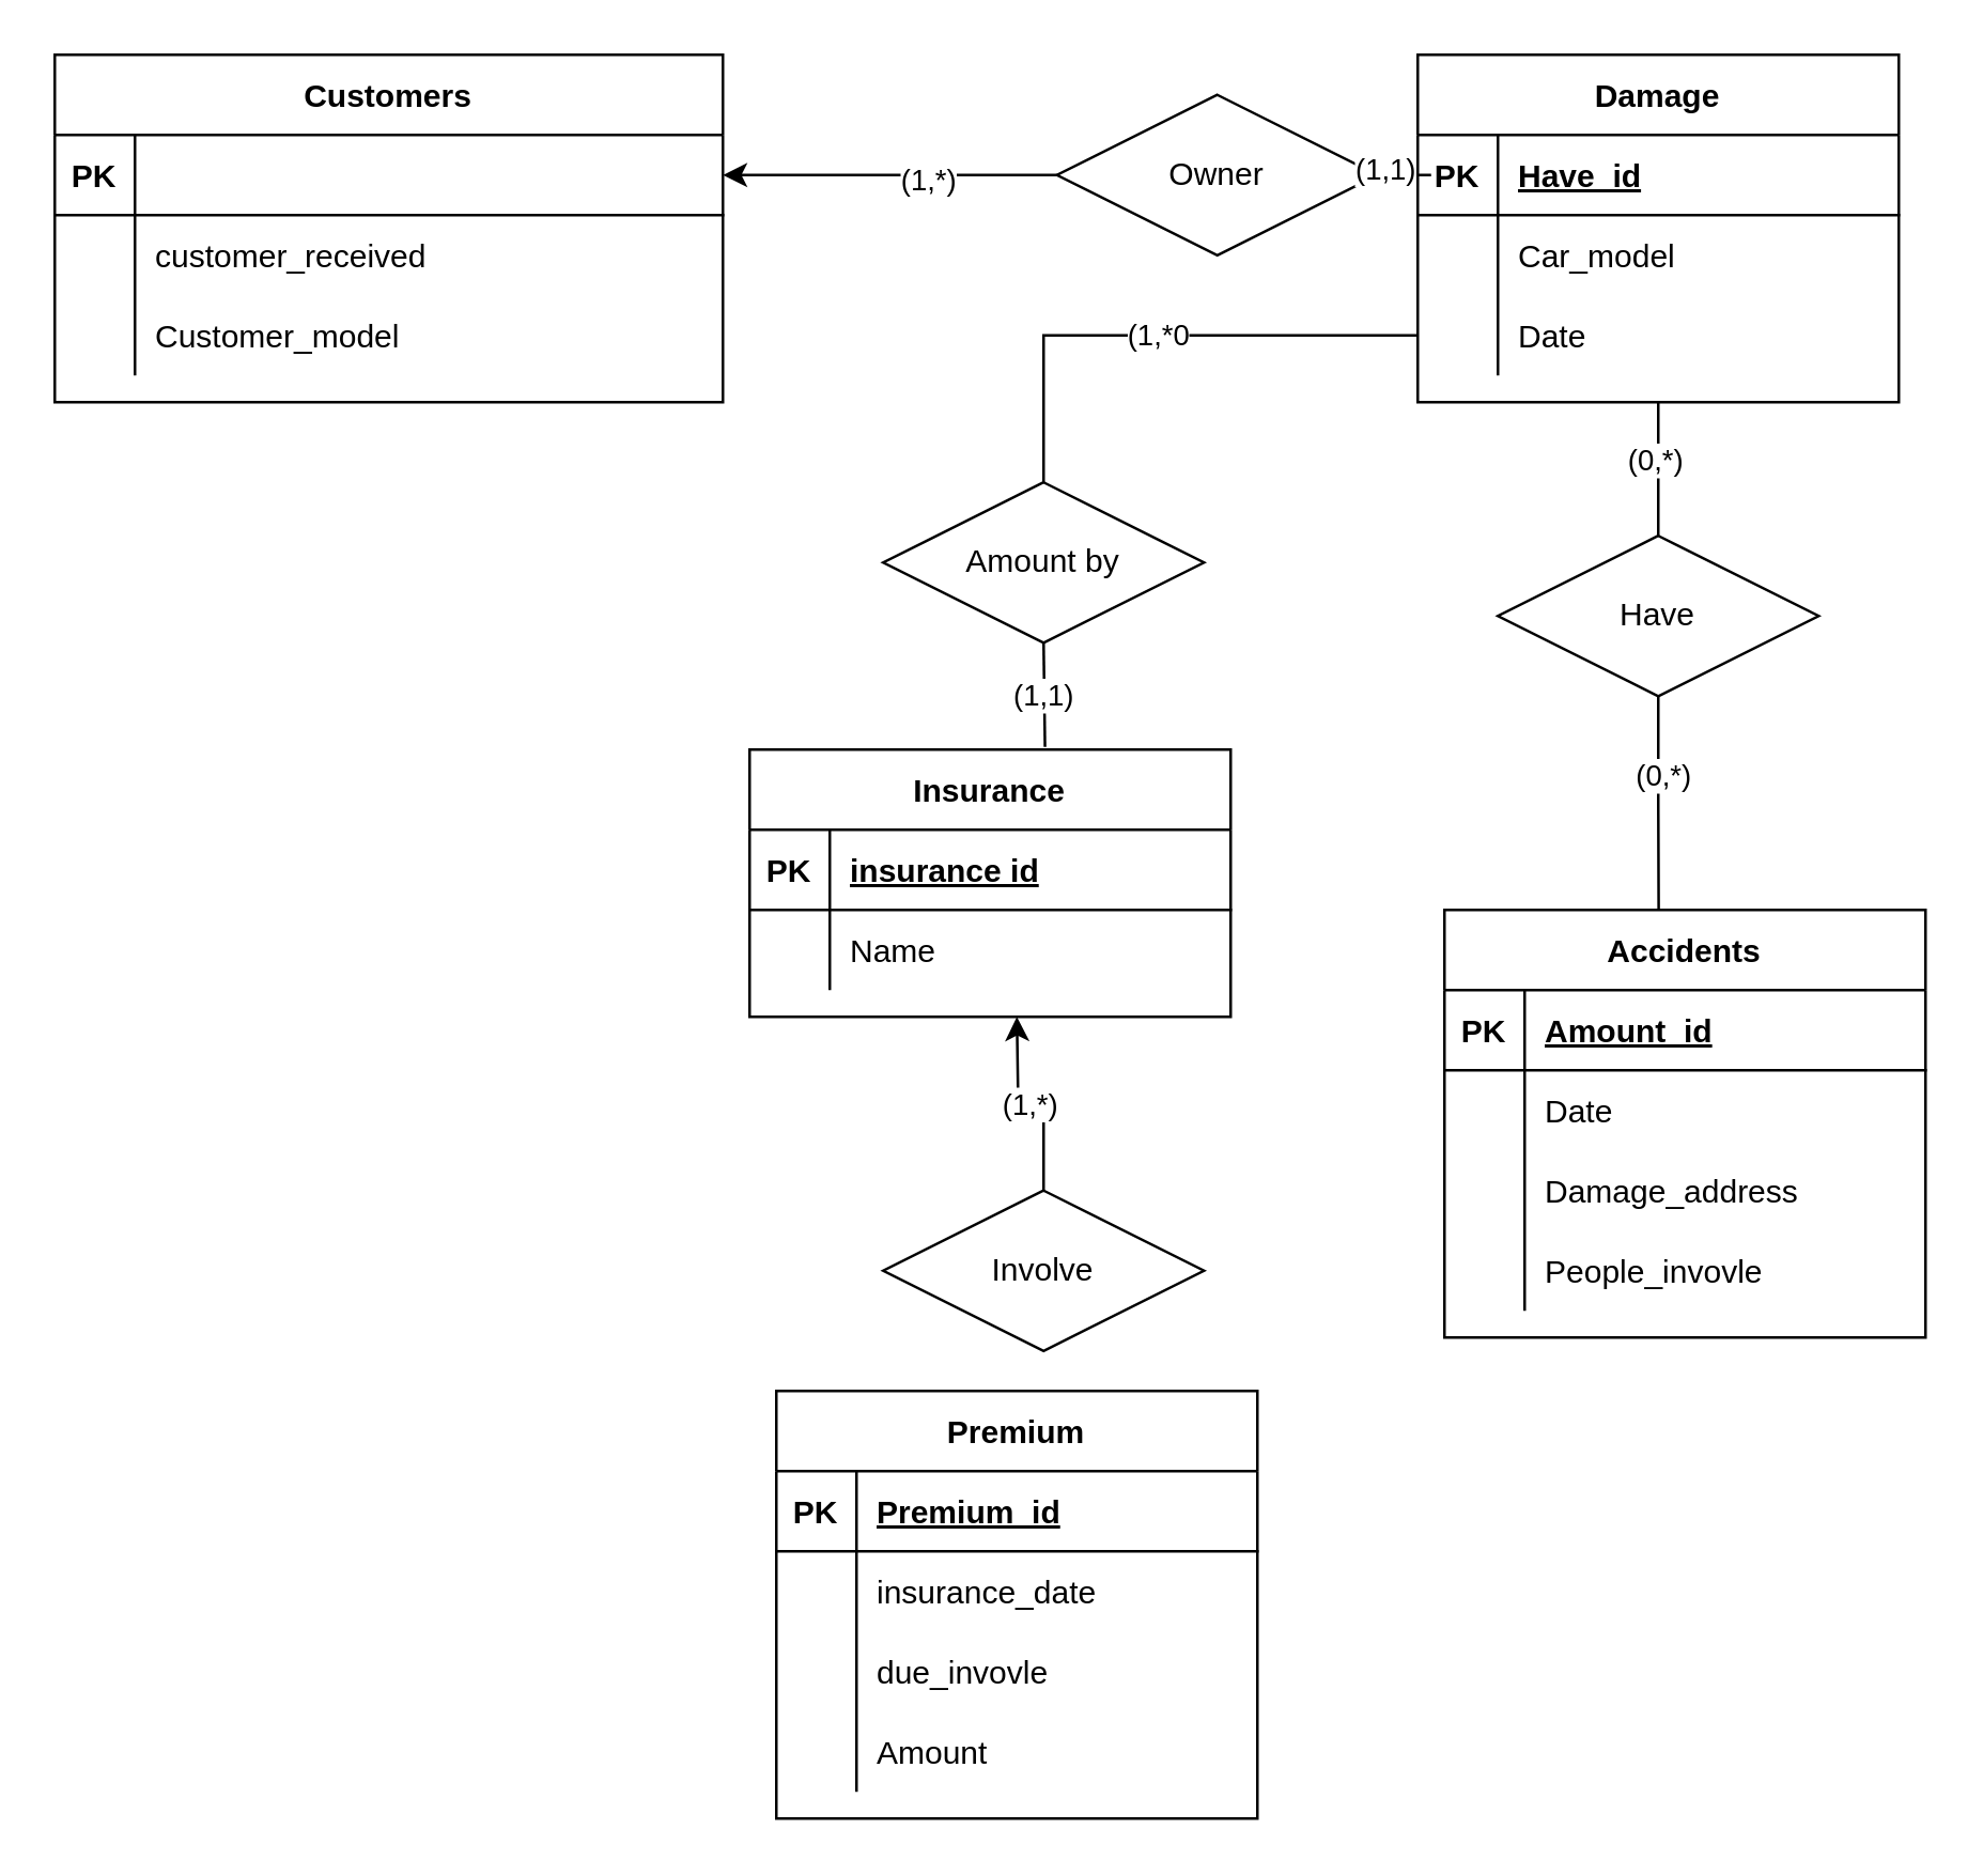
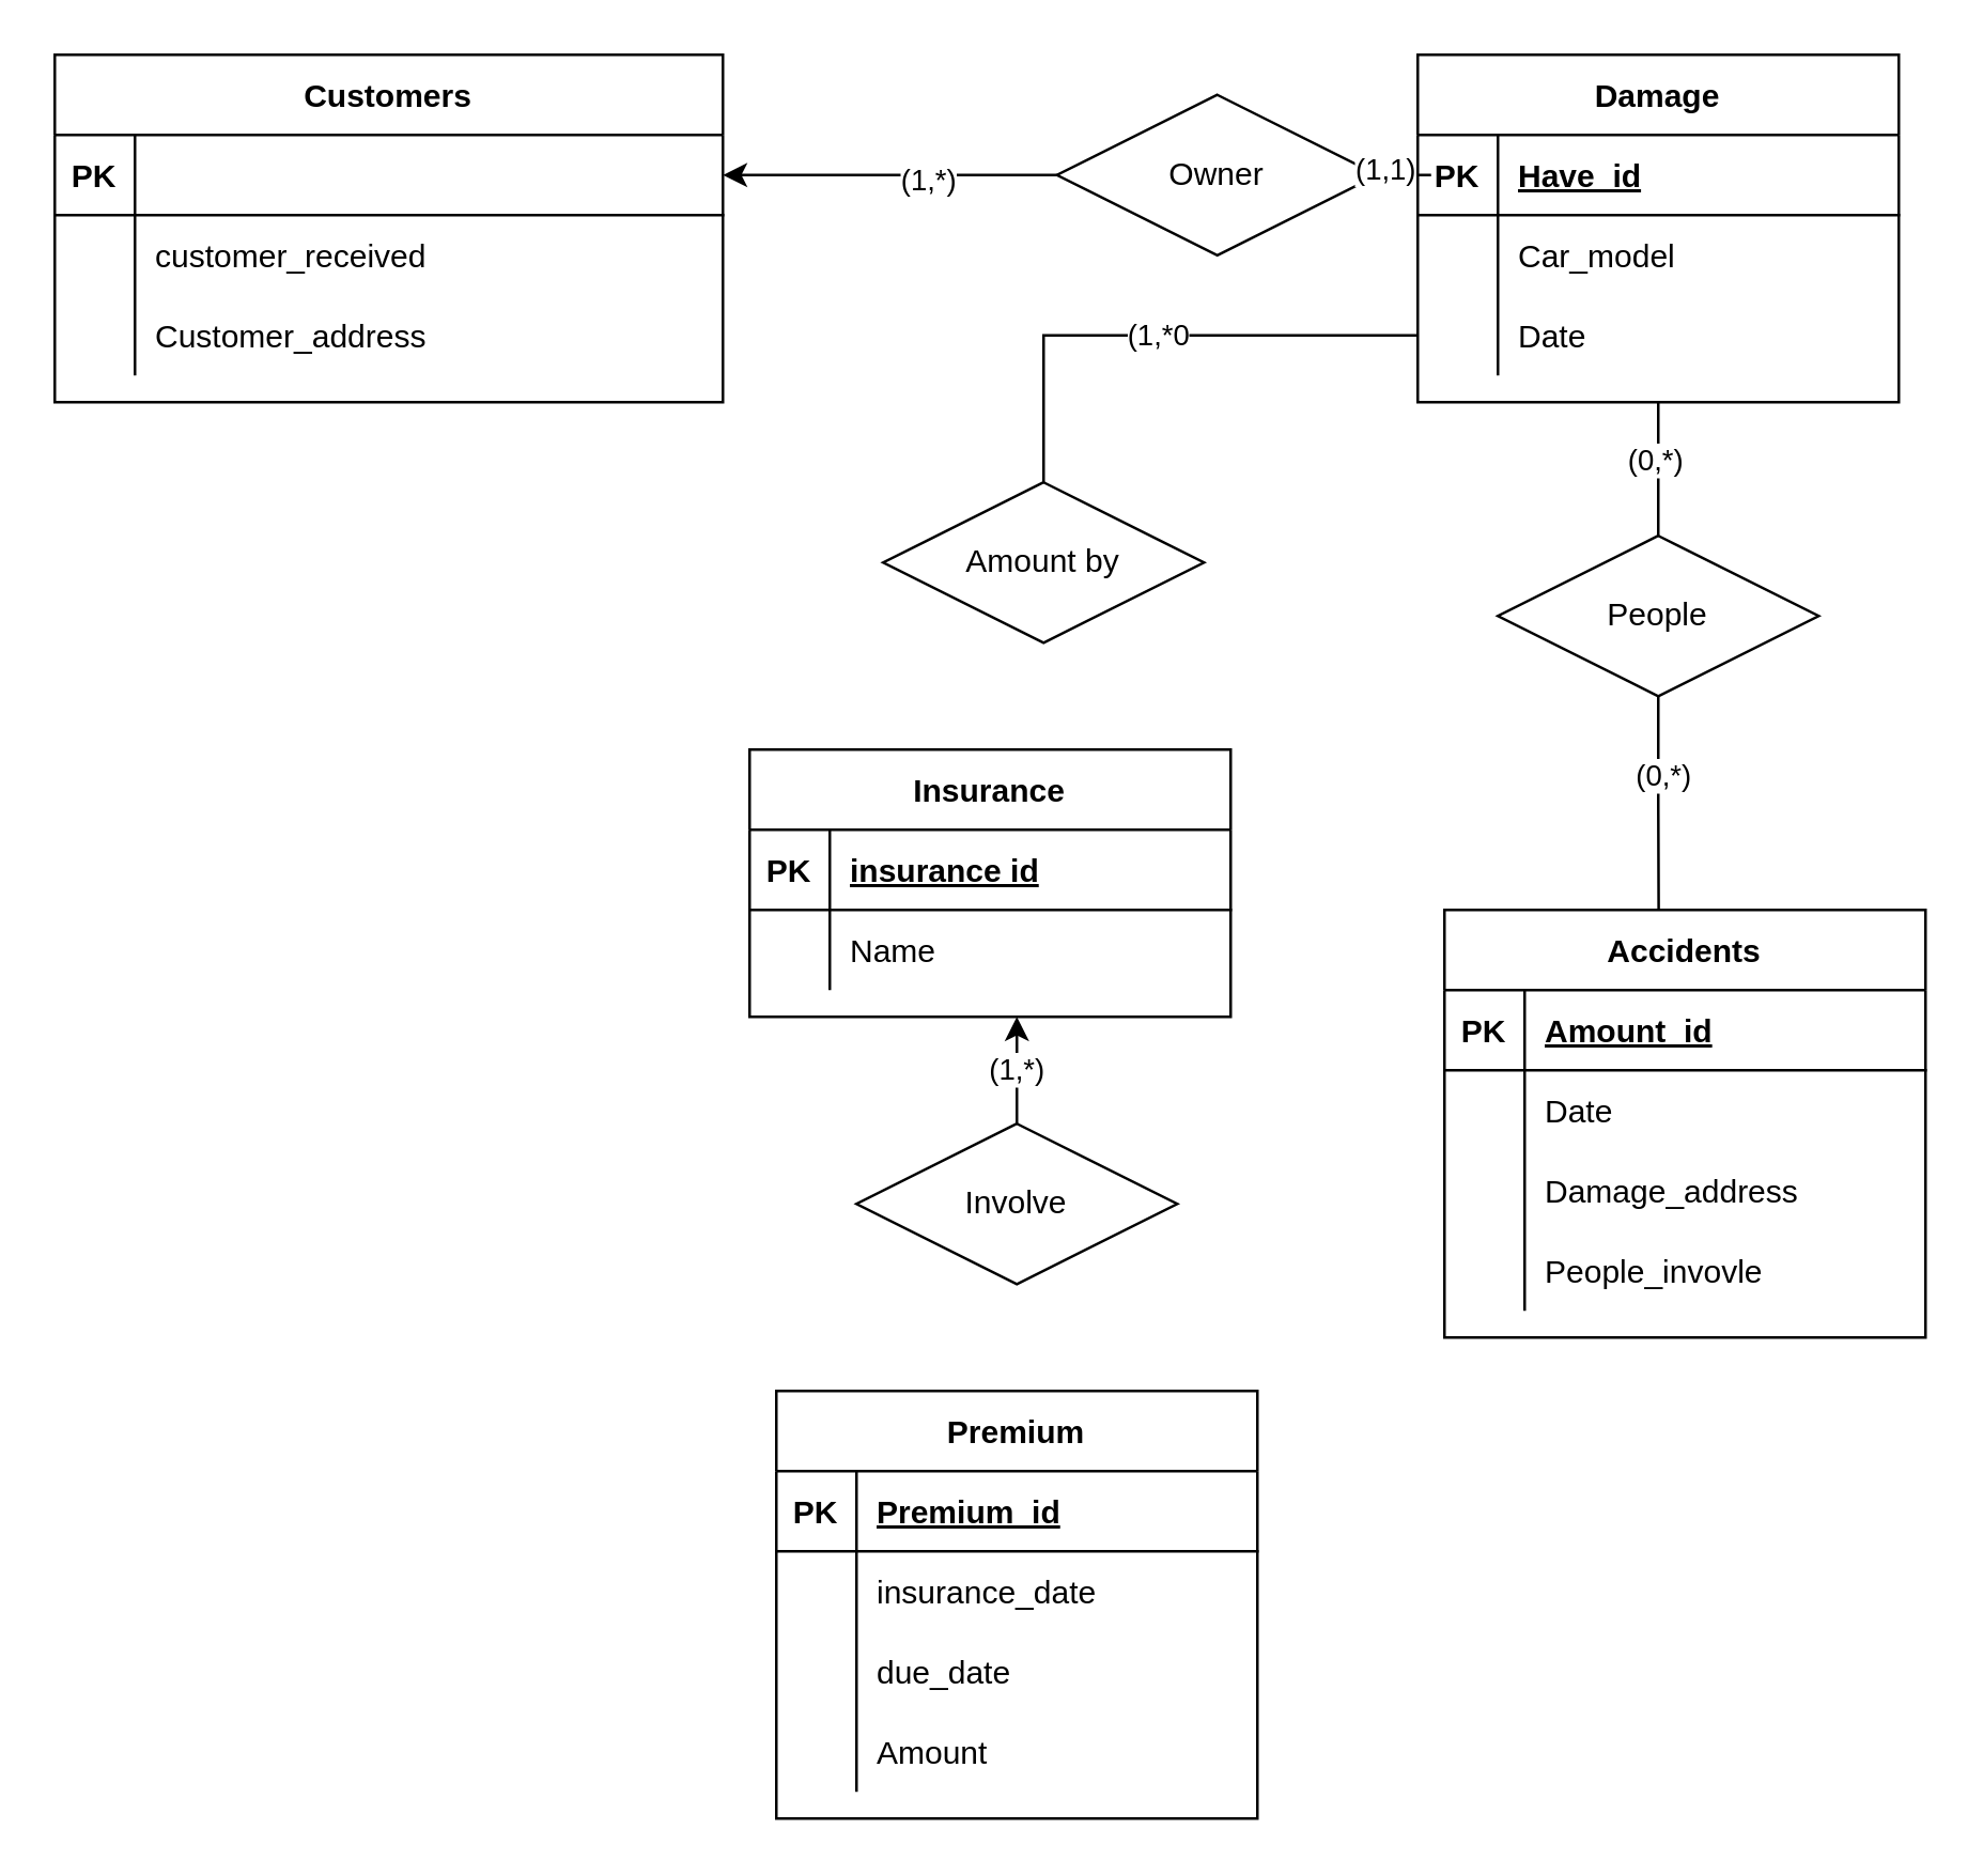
- <mxCell id="10" value="Customer_model" style="shape=partialRectangle;connectable=0;fillColor=none;top=0;left=0;bottom=0;right=0;align=left;spacingLeft=6;overflow=hidden;" vertex="1" parent="8"><mxGeometry x="30" width="220" height="30" as="geometry"><mxRectangle width="220" height="30" as="alternateBounds" /></mxGeometry></mxCell>
+ <mxCell id="10" value="Customer_address" style="shape=partialRectangle;connectable=0;fillColor=none;top=0;left=0;bottom=0;right=0;align=left;spacingLeft=6;overflow=hidden;" vertex="1" parent="8"><mxGeometry x="30" width="220" height="30" as="geometry"><mxRectangle width="220" height="30" as="alternateBounds" /></mxGeometry></mxCell>
- <mxCell id="30" value="Have" style="shape=rhombus;perimeter=rhombusPerimeter;whiteSpace=wrap;html=1;align=center;" vertex="1" parent="1"><mxGeometry x="560" y="200" width="120" height="60" as="geometry" /></mxCell>
+ <mxCell id="30" value="People" style="shape=rhombus;perimeter=rhombusPerimeter;whiteSpace=wrap;html=1;align=center;" vertex="1" parent="1"><mxGeometry x="560" y="200" width="120" height="60" as="geometry" /></mxCell>
- <mxCell id="45" value="(1,1)" style="edgeStyle=orthogonalEdgeStyle;rounded=0;orthogonalLoop=1;jettySize=auto;html=1;exitX=0.5;exitY=1;exitDx=0;exitDy=0;entryX=0.614;entryY=-0.01;entryDx=0;entryDy=0;entryPerimeter=0;endArrow=none;endFill=0;" edge="1" parent="1" source="46" target="47"><mxGeometry relative="1" as="geometry" /></mxCell>
- <mxCell id="55" value="Involve" style="shape=rhombus;perimeter=rhombusPerimeter;whiteSpace=wrap;html=1;align=center;" vertex="1" parent="1"><mxGeometry x="330" y="445" width="120" height="60" as="geometry" /></mxCell>
+ <mxCell id="55" value="Involve" style="shape=rhombus;perimeter=rhombusPerimeter;whiteSpace=wrap;html=1;align=center;" vertex="1" parent="1"><mxGeometry x="320" y="420" width="120" height="60" as="geometry" /></mxCell>
- <mxCell id="65" value="due_invovle" style="shape=partialRectangle;connectable=0;fillColor=none;top=0;left=0;bottom=0;right=0;align=left;spacingLeft=6;overflow=hidden;" vertex="1" parent="63"><mxGeometry x="30" width="150" height="30" as="geometry"><mxRectangle width="150" height="30" as="alternateBounds" /></mxGeometry></mxCell>
+ <mxCell id="65" value="due_date" style="shape=partialRectangle;connectable=0;fillColor=none;top=0;left=0;bottom=0;right=0;align=left;spacingLeft=6;overflow=hidden;" vertex="1" parent="63"><mxGeometry x="30" width="150" height="30" as="geometry"><mxRectangle width="150" height="30" as="alternateBounds" /></mxGeometry></mxCell>
